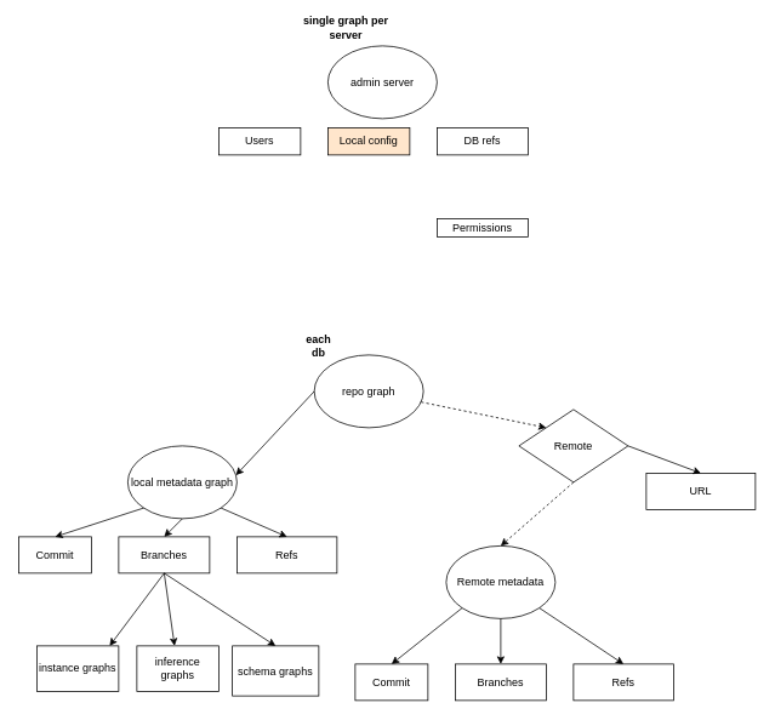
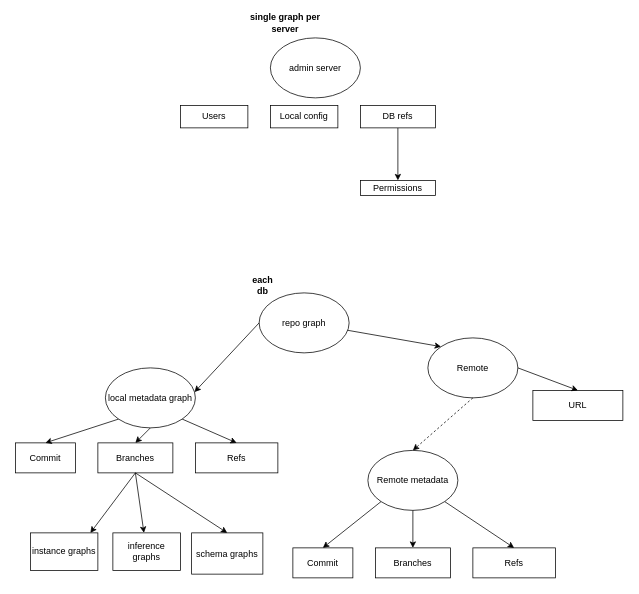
- <mxCell id="5" value="Local config" style="rounded=0;whiteSpace=wrap;html=1;fillColor=#ffe6cc;" parent="1" vertex="1"><mxGeometry x="360" y="140" width="90" height="30" as="geometry" /></mxCell>
+ <mxCell id="5" value="Local config" style="rounded=0;whiteSpace=wrap;html=1;" parent="1" vertex="1"><mxGeometry x="360" y="140" width="90" height="30" as="geometry" /></mxCell>
+ <mxCell id="6" value="" style="edgeStyle=orthogonalEdgeStyle;rounded=0;orthogonalLoop=1;jettySize=auto;html=1;" parent="1" source="7" target="8" edge="1"><mxGeometry relative="1" as="geometry" /></mxCell>
- <mxCell id="17" value="" style="endArrow=classic;html=1;entryX=0;entryY=0;entryDx=0;entryDy=0;dashed=1;" parent="1" source="9" target="12" edge="1"><mxGeometry width="50" height="50" relative="1" as="geometry"><mxPoint x="480" y="540" as="sourcePoint" /><mxPoint x="530" y="490" as="targetPoint" /></mxGeometry></mxCell>
+ <mxCell id="17" value="" style="endArrow=classic;html=1;entryX=0;entryY=0;entryDx=0;entryDy=0;" parent="1" source="9" target="12" edge="1"><mxGeometry width="50" height="50" relative="1" as="geometry"><mxPoint x="480" y="540" as="sourcePoint" /><mxPoint x="530" y="490" as="targetPoint" /></mxGeometry></mxCell>
- <mxCell id="12" value="Remote" style="rhombus;whiteSpace=wrap;html=1;" parent="1" vertex="1"><mxGeometry x="570" y="450" width="120" height="80" as="geometry" /></mxCell>
+ <mxCell id="12" value="Remote" style="ellipse;whiteSpace=wrap;html=1;" parent="1" vertex="1"><mxGeometry x="570" y="450" width="120" height="80" as="geometry" /></mxCell>
